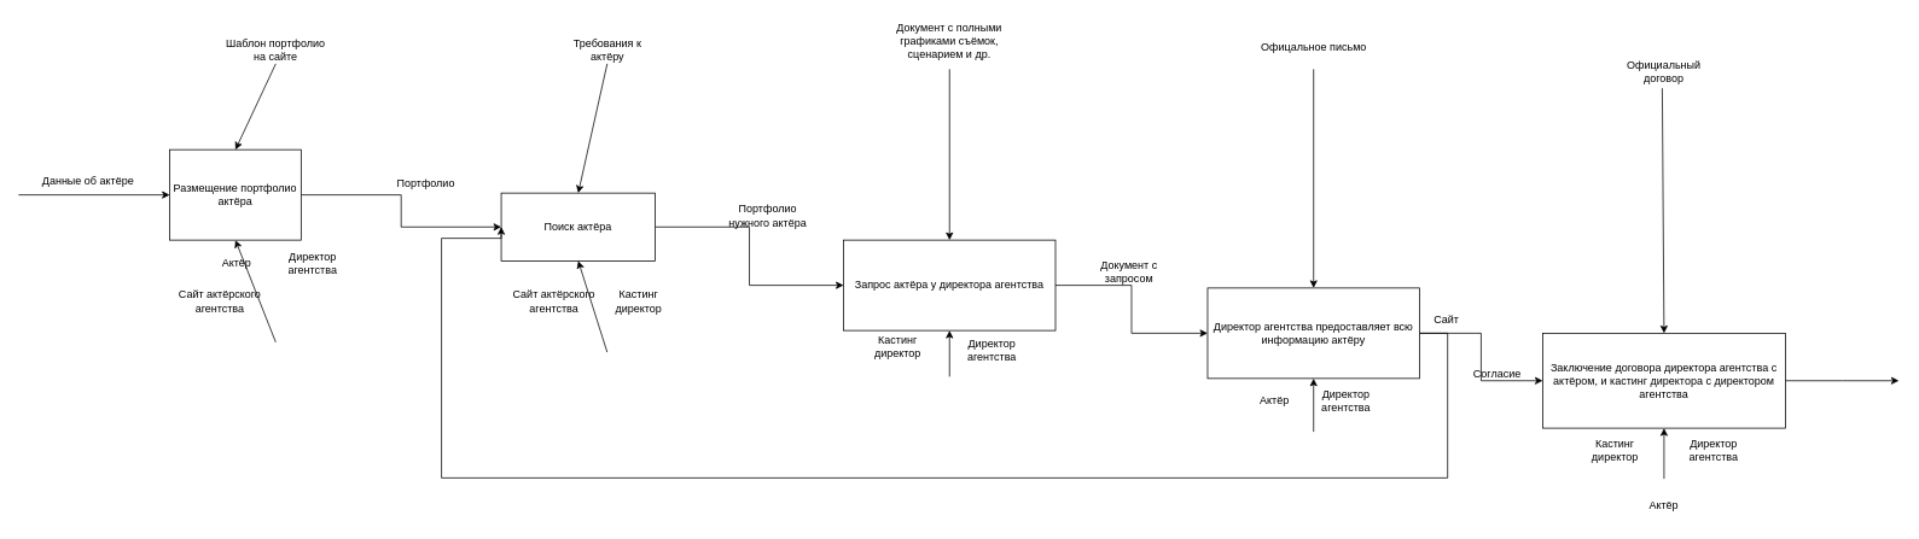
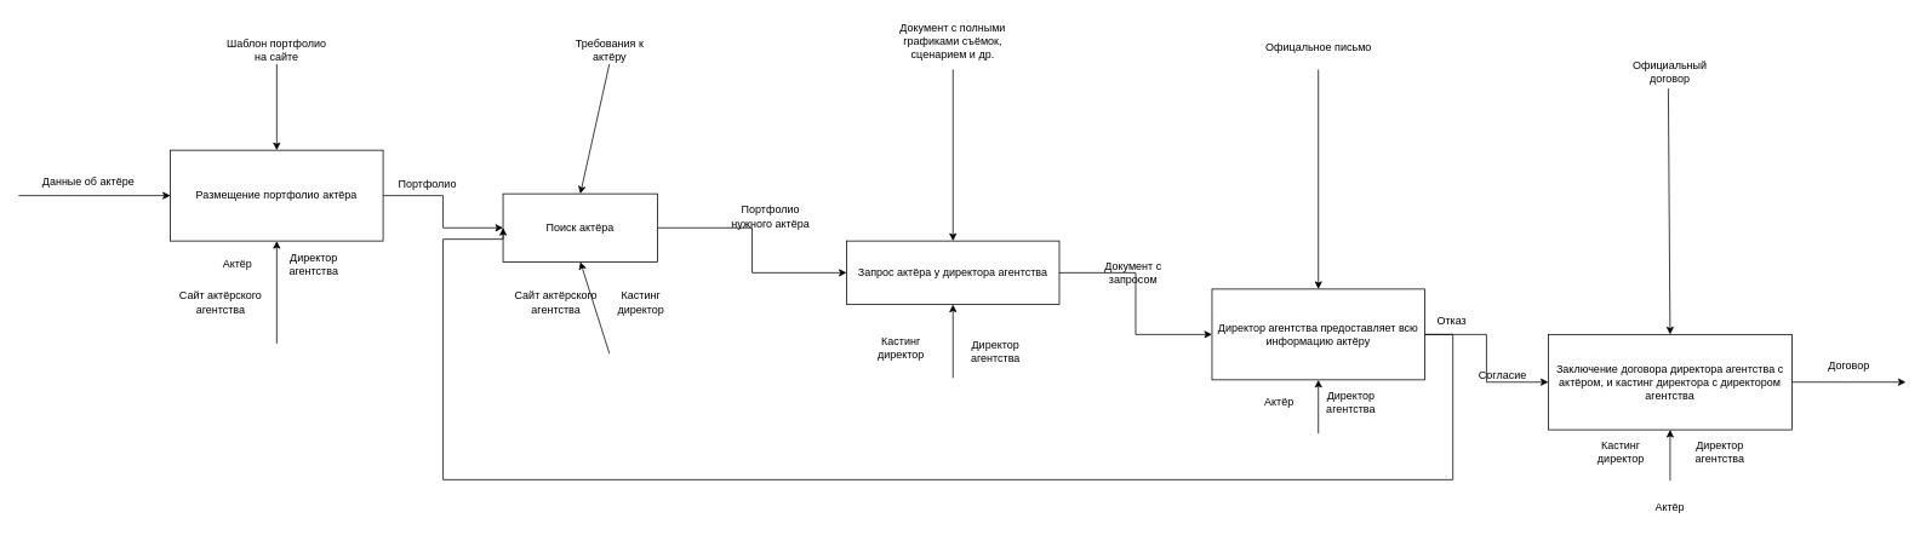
- <mxCell id="3" value="Размещение портфолио актёра" style="rounded=0;whiteSpace=wrap;html=1;" parent="1" vertex="1"><mxGeometry x="187" y="165" width="145" height="100" as="geometry" /></mxCell>
+ <mxCell id="3" value="Размещение портфолио актёра" style="rounded=0;whiteSpace=wrap;html=1;" parent="1" vertex="1"><mxGeometry x="187" y="165" width="234" height="100" as="geometry" /></mxCell>
- <mxCell id="22" value="Запрос актёра у директора агентства" style="rounded=0;whiteSpace=wrap;html=1;" vertex="1" parent="1"><mxGeometry x="931" y="265" width="234" height="100" as="geometry" /></mxCell>
+ <mxCell id="22" value="Запрос актёра у директора агентства" style="rounded=0;whiteSpace=wrap;html=1;" vertex="1" parent="1"><mxGeometry x="931" y="265" width="234" height="70" as="geometry" /></mxCell>
- <mxCell id="46" value="Сайт" style="text;html=1;strokeColor=none;fillColor=none;align=center;verticalAlign=middle;whiteSpace=wrap;rounded=0;" vertex="1" parent="1"><mxGeometry x="1567" y="338" width="60" height="30" as="geometry" /></mxCell>
+ <mxCell id="46" value="Отказ" style="text;html=1;strokeColor=none;fillColor=none;align=center;verticalAlign=middle;whiteSpace=wrap;rounded=0;" vertex="1" parent="1"><mxGeometry x="1567" y="338" width="60" height="30" as="geometry" /></mxCell>
+ <mxCell id="47" value="Договор" style="text;html=1;strokeColor=none;fillColor=none;align=center;verticalAlign=middle;whiteSpace=wrap;rounded=0;" vertex="1" parent="1"><mxGeometry x="2004" y="388" width="60" height="30" as="geometry" /></mxCell>
